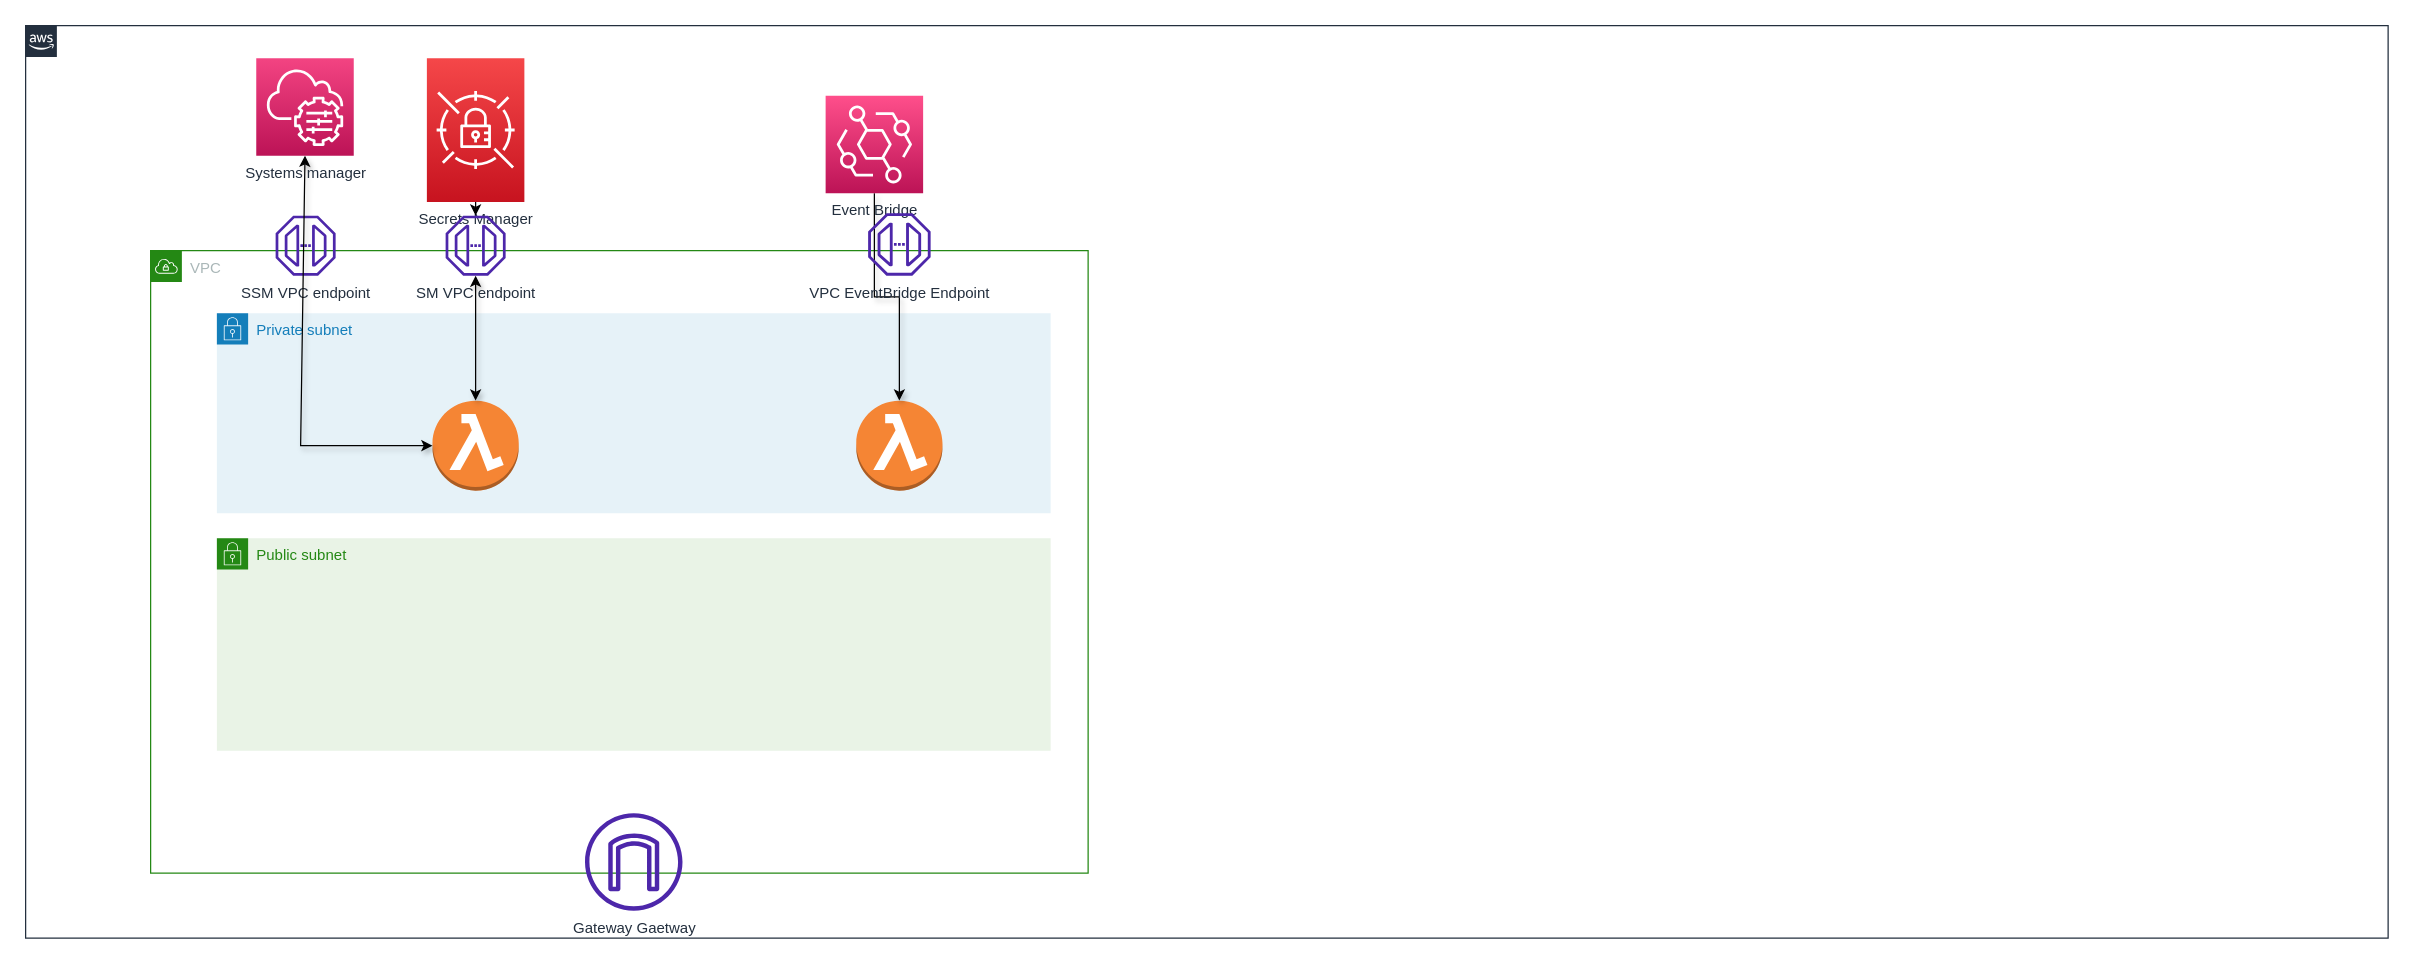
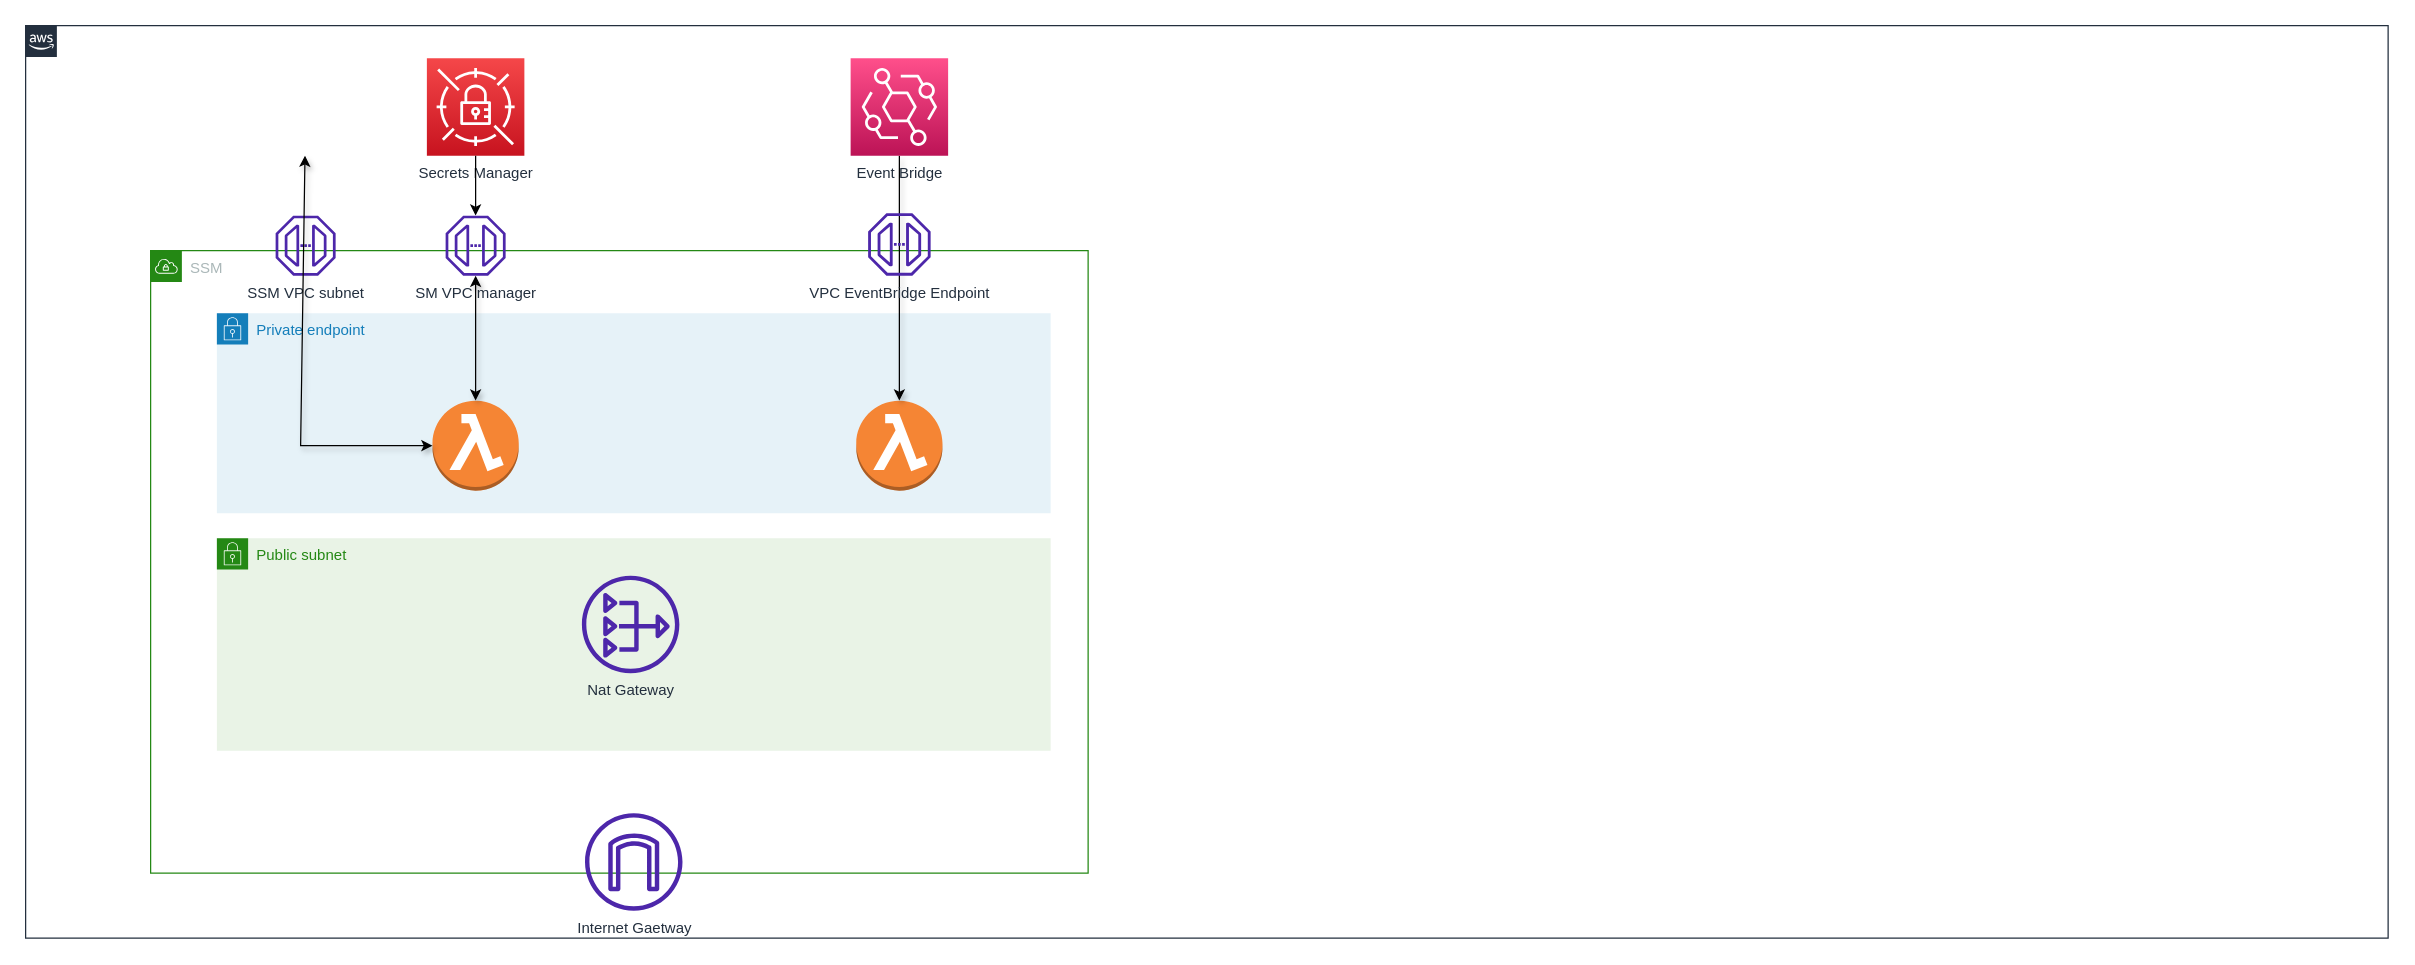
- <mxCell id="14" value="Systems manager" style="sketch=0;points=[[0,0,0],[0.25,0,0],[0.5,0,0],[0.75,0,0],[1,0,0],[0,1,0],[0.25,1,0],[0.5,1,0],[0.75,1,0],[1,1,0],[0,0.25,0],[0,0.5,0],[0,0.75,0],[1,0.25,0],[1,0.5,0],[1,0.75,0]];points=[[0,0,0],[0.25,0,0],[0.5,0,0],[0.75,0,0],[1,0,0],[0,1,0],[0.25,1,0],[0.5,1,0],[0.75,1,0],[1,1,0],[0,0.25,0],[0,0.5,0],[0,0.75,0],[1,0.25,0],[1,0.5,0],[1,0.75,0]];outlineConnect=0;fontColor=#232F3E;gradientColor=#F34482;gradientDirection=north;fillColor=#BC1356;strokeColor=#ffffff;dashed=0;verticalLabelPosition=bottom;verticalAlign=top;align=center;html=1;fontSize=12;fontStyle=0;aspect=fixed;shape=mxgraph.aws4.resourceIcon;resIcon=mxgraph.aws4.systems_manager;" parent="2" vertex="1"><mxGeometry x="184.5" y="26" width="78" height="78" as="geometry" /></mxCell>
- <mxCell id="16" value="Secrets Manager" style="sketch=0;points=[[0,0,0],[0.25,0,0],[0.5,0,0],[0.75,0,0],[1,0,0],[0,1,0],[0.25,1,0],[0.5,1,0],[0.75,1,0],[1,1,0],[0,0.25,0],[0,0.5,0],[0,0.75,0],[1,0.25,0],[1,0.5,0],[1,0.75,0]];outlineConnect=0;fontColor=#232F3E;gradientColor=#F54749;gradientDirection=north;fillColor=#C7131F;strokeColor=#ffffff;dashed=0;verticalLabelPosition=bottom;verticalAlign=top;align=center;html=1;fontSize=12;fontStyle=0;aspect=fixed;shape=mxgraph.aws4.resourceIcon;resIcon=mxgraph.aws4.secrets_manager;" parent="2" vertex="1"><mxGeometry x="321" y="26" width="78" height="115" as="geometry" /></mxCell>
+ <mxCell id="16" value="Secrets Manager" style="sketch=0;points=[[0,0,0],[0.25,0,0],[0.5,0,0],[0.75,0,0],[1,0,0],[0,1,0],[0.25,1,0],[0.5,1,0],[0.75,1,0],[1,1,0],[0,0.25,0],[0,0.5,0],[0,0.75,0],[1,0.25,0],[1,0.5,0],[1,0.75,0]];outlineConnect=0;fontColor=#232F3E;gradientColor=#F54749;gradientDirection=north;fillColor=#C7131F;strokeColor=#ffffff;dashed=0;verticalLabelPosition=bottom;verticalAlign=top;align=center;html=1;fontSize=12;fontStyle=0;aspect=fixed;shape=mxgraph.aws4.resourceIcon;resIcon=mxgraph.aws4.secrets_manager;" parent="2" vertex="1"><mxGeometry x="321" y="26" width="78" height="78" as="geometry" /></mxCell>
- <mxCell id="12" value="Event Bridge" style="sketch=0;points=[[0,0,0],[0.25,0,0],[0.5,0,0],[0.75,0,0],[1,0,0],[0,1,0],[0.25,1,0],[0.5,1,0],[0.75,1,0],[1,1,0],[0,0.25,0],[0,0.5,0],[0,0.75,0],[1,0.25,0],[1,0.5,0],[1,0.75,0]];outlineConnect=0;fontColor=#232F3E;gradientColor=#FF4F8B;gradientDirection=north;fillColor=#BC1356;strokeColor=#ffffff;dashed=0;verticalLabelPosition=bottom;verticalAlign=top;align=center;html=1;fontSize=12;fontStyle=0;aspect=fixed;shape=mxgraph.aws4.resourceIcon;resIcon=mxgraph.aws4.eventbridge;" parent="2" vertex="1"><mxGeometry x="640" y="56" width="78" height="78" as="geometry" /></mxCell>
+ <mxCell id="12" value="Event Bridge" style="sketch=0;points=[[0,0,0],[0.25,0,0],[0.5,0,0],[0.75,0,0],[1,0,0],[0,1,0],[0.25,1,0],[0.5,1,0],[0.75,1,0],[1,1,0],[0,0.25,0],[0,0.5,0],[0,0.75,0],[1,0.25,0],[1,0.5,0],[1,0.75,0]];outlineConnect=0;fontColor=#232F3E;gradientColor=#FF4F8B;gradientDirection=north;fillColor=#BC1356;strokeColor=#ffffff;dashed=0;verticalLabelPosition=bottom;verticalAlign=top;align=center;html=1;fontSize=12;fontStyle=0;aspect=fixed;shape=mxgraph.aws4.resourceIcon;resIcon=mxgraph.aws4.eventbridge;" parent="2" vertex="1"><mxGeometry x="660" y="26" width="78" height="78" as="geometry" /></mxCell>
- <mxCell id="3" value="VPC" style="points=[[0,0],[0.25,0],[0.5,0],[0.75,0],[1,0],[1,0.25],[1,0.5],[1,0.75],[1,1],[0.75,1],[0.5,1],[0.25,1],[0,1],[0,0.75],[0,0.5],[0,0.25]];outlineConnect=0;gradientColor=none;html=1;whiteSpace=wrap;fontSize=12;fontStyle=0;container=1;pointerEvents=0;collapsible=0;recursiveResize=0;shape=mxgraph.aws4.group;grIcon=mxgraph.aws4.group_vpc;strokeColor=#248814;fillColor=none;verticalAlign=top;align=left;spacingLeft=30;fontColor=#AAB7B8;dashed=0;" parent="2" vertex="1"><mxGeometry x="100" y="180" width="750" height="498" as="geometry" /></mxCell>
+ <mxCell id="3" value="SSM" style="points=[[0,0],[0.25,0],[0.5,0],[0.75,0],[1,0],[1,0.25],[1,0.5],[1,0.75],[1,1],[0.75,1],[0.5,1],[0.25,1],[0,1],[0,0.75],[0,0.5],[0,0.25]];outlineConnect=0;gradientColor=none;html=1;whiteSpace=wrap;fontSize=12;fontStyle=0;container=1;pointerEvents=0;collapsible=0;recursiveResize=0;shape=mxgraph.aws4.group;grIcon=mxgraph.aws4.group_vpc;strokeColor=#248814;fillColor=none;verticalAlign=top;align=left;spacingLeft=30;fontColor=#AAB7B8;dashed=0;" parent="2" vertex="1"><mxGeometry x="100" y="180" width="750" height="498" as="geometry" /></mxCell>
- <mxCell id="9" value="SSM VPC endpoint" style="sketch=0;outlineConnect=0;fontColor=#232F3E;gradientColor=none;fillColor=#4D27AA;strokeColor=none;dashed=0;verticalLabelPosition=bottom;verticalAlign=top;align=center;html=1;fontSize=12;fontStyle=0;aspect=fixed;pointerEvents=1;shape=mxgraph.aws4.endpoint;" parent="3" vertex="1"><mxGeometry x="100" y="-28" width="48" height="48" as="geometry" /></mxCell>
+ <mxCell id="9" value="SSM VPC subnet" style="sketch=0;outlineConnect=0;fontColor=#232F3E;gradientColor=none;fillColor=#4D27AA;strokeColor=none;dashed=0;verticalLabelPosition=bottom;verticalAlign=top;align=center;html=1;fontSize=12;fontStyle=0;aspect=fixed;pointerEvents=1;shape=mxgraph.aws4.endpoint;" parent="3" vertex="1"><mxGeometry x="100" y="-28" width="48" height="48" as="geometry" /></mxCell>
- <mxCell id="17" value="SM VPC endpoint" style="sketch=0;outlineConnect=0;fontColor=#232F3E;gradientColor=none;fillColor=#4D27AA;strokeColor=none;dashed=0;verticalLabelPosition=bottom;verticalAlign=top;align=center;html=1;fontSize=12;fontStyle=0;aspect=fixed;pointerEvents=1;shape=mxgraph.aws4.endpoint;" parent="2" vertex="1"><mxGeometry x="336" y="152" width="48" height="48" as="geometry" /></mxCell>
+ <mxCell id="17" value="SM VPC manager" style="sketch=0;outlineConnect=0;fontColor=#232F3E;gradientColor=none;fillColor=#4D27AA;strokeColor=none;dashed=0;verticalLabelPosition=bottom;verticalAlign=top;align=center;html=1;fontSize=12;fontStyle=0;aspect=fixed;pointerEvents=1;shape=mxgraph.aws4.endpoint;" parent="2" vertex="1"><mxGeometry x="336" y="152" width="48" height="48" as="geometry" /></mxCell>
- <mxCell id="4" value="Private subnet" style="points=[[0,0],[0.25,0],[0.5,0],[0.75,0],[1,0],[1,0.25],[1,0.5],[1,0.75],[1,1],[0.75,1],[0.5,1],[0.25,1],[0,1],[0,0.75],[0,0.5],[0,0.25]];outlineConnect=0;gradientColor=none;html=1;whiteSpace=wrap;fontSize=12;fontStyle=0;container=1;pointerEvents=0;collapsible=0;recursiveResize=0;shape=mxgraph.aws4.group;grIcon=mxgraph.aws4.group_security_group;grStroke=0;strokeColor=#147EBA;fillColor=#E6F2F8;verticalAlign=top;align=left;spacingLeft=30;fontColor=#147EBA;dashed=0;" parent="3" vertex="1"><mxGeometry x="53" y="50" width="667" height="160" as="geometry" /></mxCell>
+ <mxCell id="4" value="Private endpoint" style="points=[[0,0],[0.25,0],[0.5,0],[0.75,0],[1,0],[1,0.25],[1,0.5],[1,0.75],[1,1],[0.75,1],[0.5,1],[0.25,1],[0,1],[0,0.75],[0,0.5],[0,0.25]];outlineConnect=0;gradientColor=none;html=1;whiteSpace=wrap;fontSize=12;fontStyle=0;container=1;pointerEvents=0;collapsible=0;recursiveResize=0;shape=mxgraph.aws4.group;grIcon=mxgraph.aws4.group_security_group;grStroke=0;strokeColor=#147EBA;fillColor=#E6F2F8;verticalAlign=top;align=left;spacingLeft=30;fontColor=#147EBA;dashed=0;" parent="3" vertex="1"><mxGeometry x="53" y="50" width="667" height="160" as="geometry" /></mxCell>
+ <mxCell id="8" value="Nat Gateway" style="sketch=0;outlineConnect=0;fontColor=#232F3E;gradientColor=none;fillColor=#4D27AA;strokeColor=none;dashed=0;verticalLabelPosition=bottom;verticalAlign=top;align=center;html=1;fontSize=12;fontStyle=0;aspect=fixed;pointerEvents=1;shape=mxgraph.aws4.nat_gateway;" parent="7" vertex="1"><mxGeometry x="292" y="30" width="78" height="78" as="geometry" /></mxCell>
- <mxCell id="10" value="Gateway Gaetway" style="sketch=0;outlineConnect=0;fontColor=#232F3E;gradientColor=none;fillColor=#4D27AA;strokeColor=none;dashed=0;verticalLabelPosition=bottom;verticalAlign=top;align=center;html=1;fontSize=12;fontStyle=0;aspect=fixed;pointerEvents=1;shape=mxgraph.aws4.internet_gateway;" parent="3" vertex="1"><mxGeometry x="347.5" y="450" width="78" height="78" as="geometry" /></mxCell>
+ <mxCell id="10" value="Internet Gaetway" style="sketch=0;outlineConnect=0;fontColor=#232F3E;gradientColor=none;fillColor=#4D27AA;strokeColor=none;dashed=0;verticalLabelPosition=bottom;verticalAlign=top;align=center;html=1;fontSize=12;fontStyle=0;aspect=fixed;pointerEvents=1;shape=mxgraph.aws4.internet_gateway;" parent="3" vertex="1"><mxGeometry x="347.5" y="450" width="78" height="78" as="geometry" /></mxCell>
